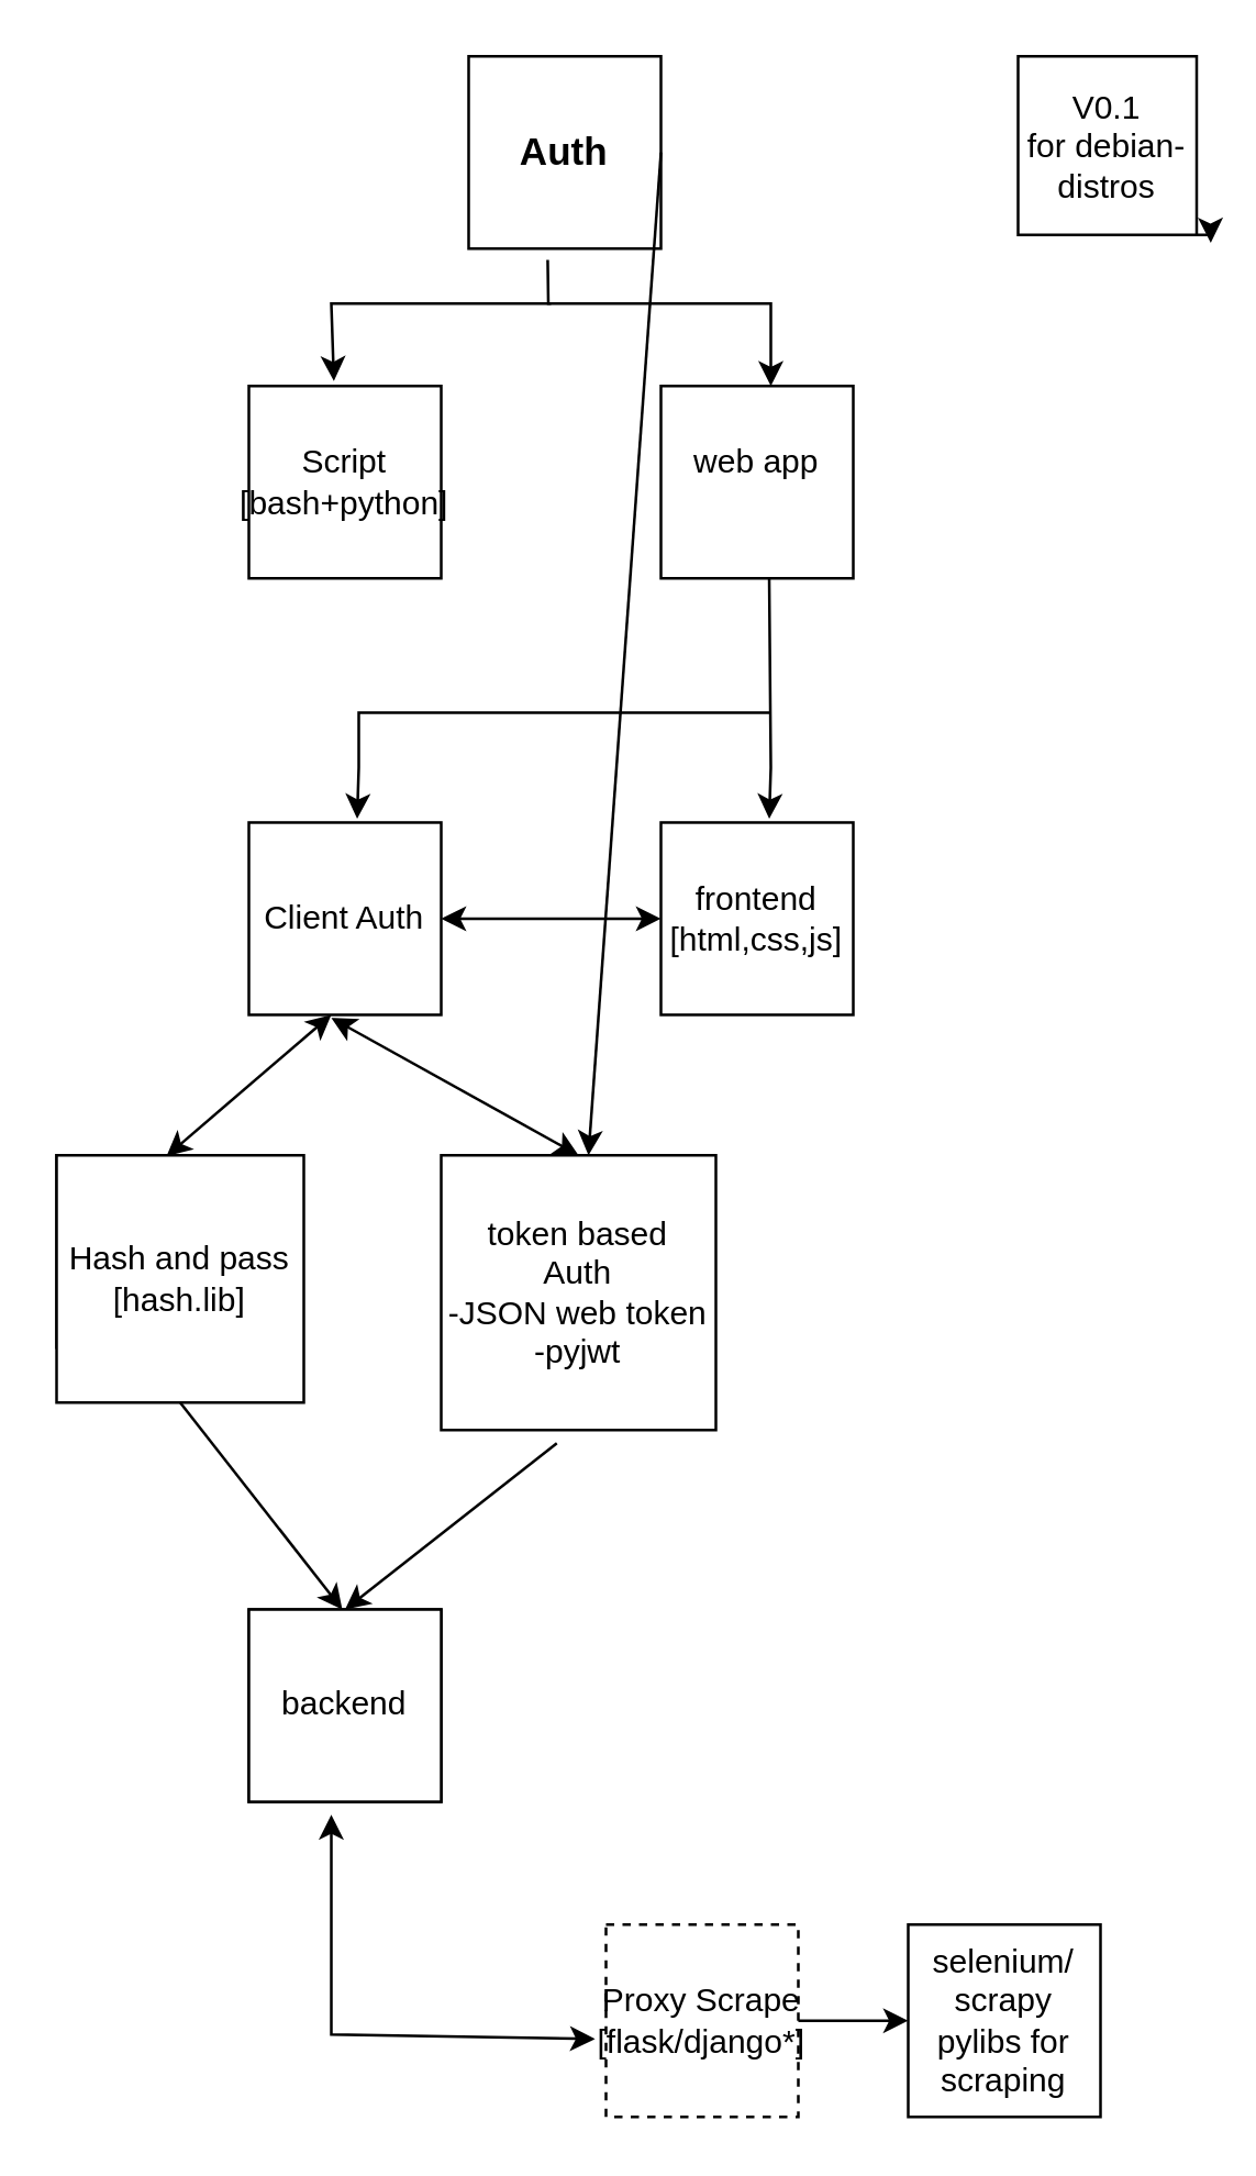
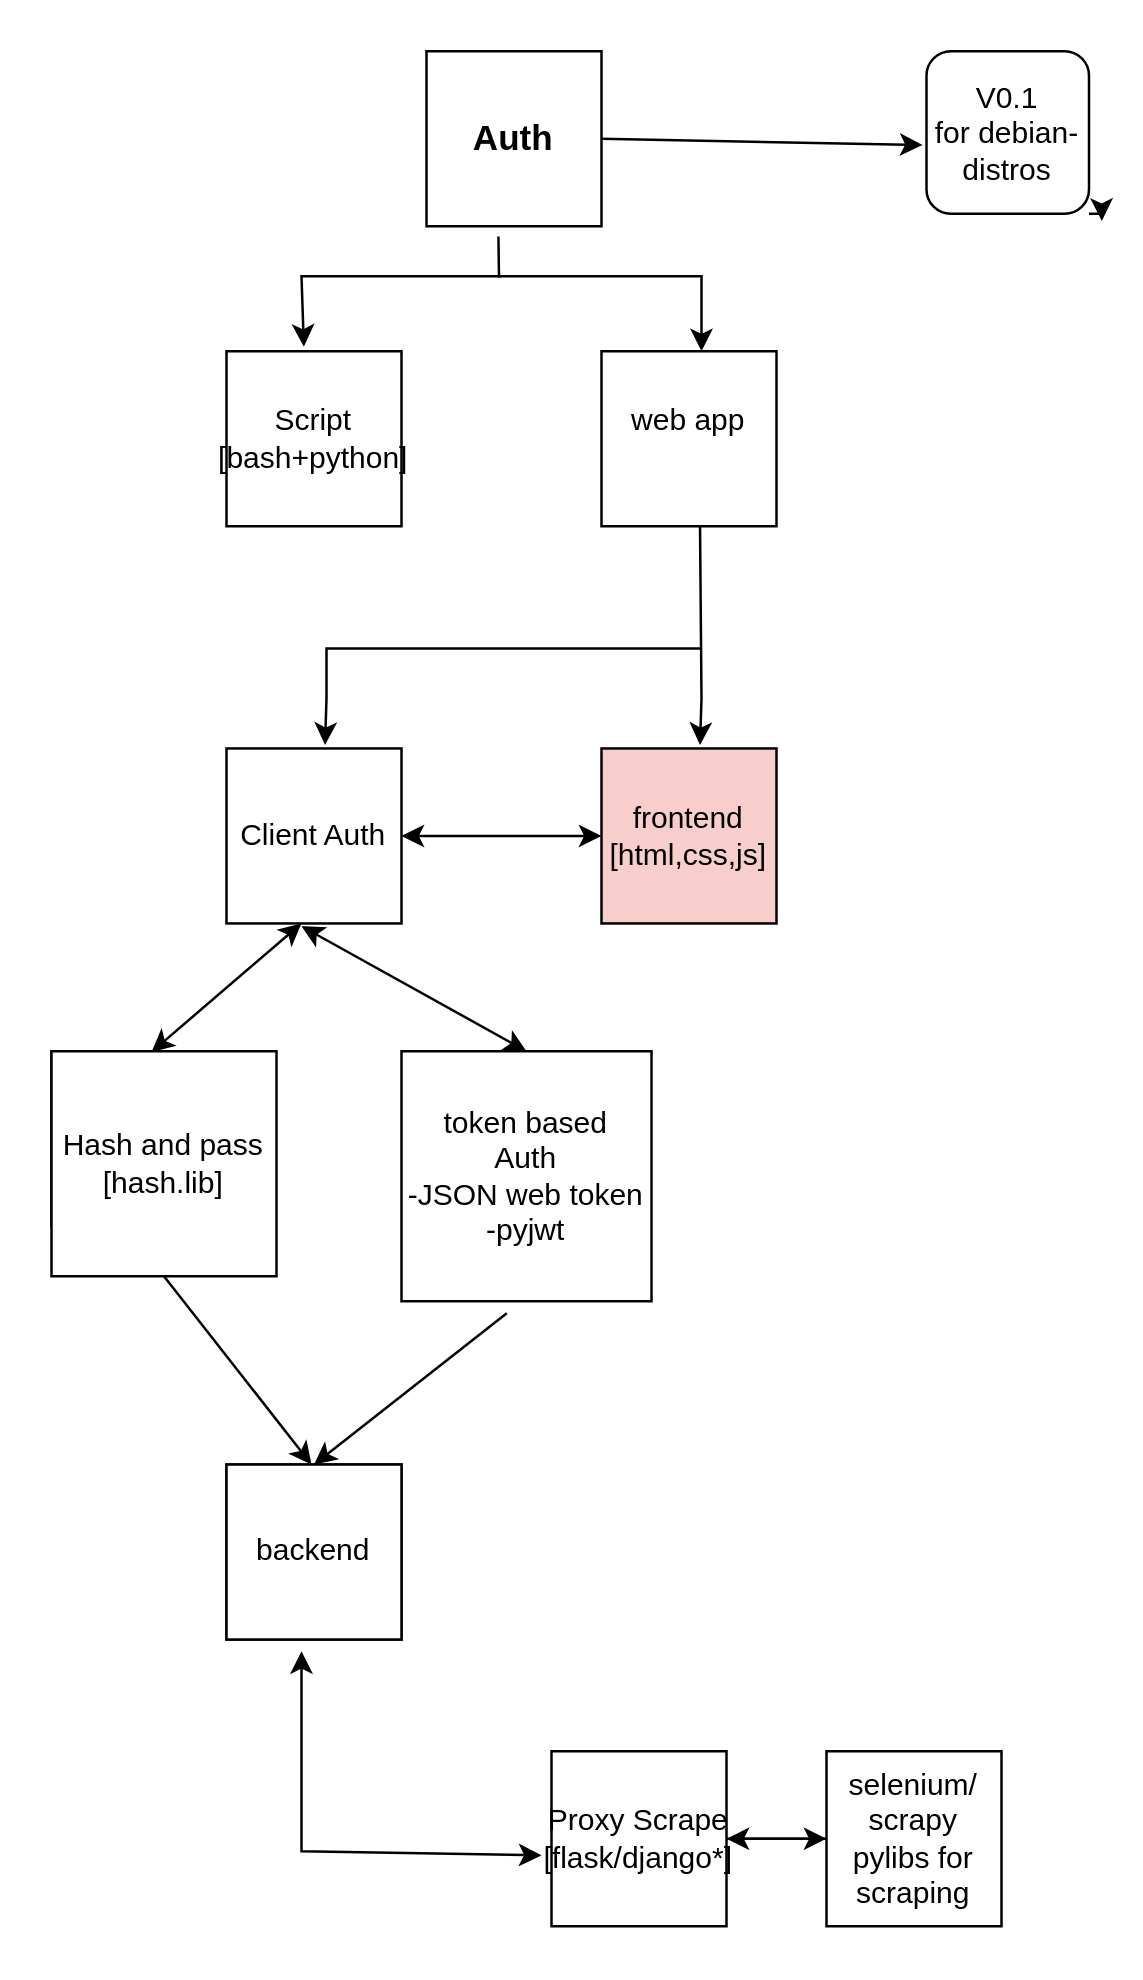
- <mxCell id="22" value="&lt;div&gt;V0.1&lt;/div&gt;&lt;div&gt;for debian-distros&lt;br&gt;&lt;/div&gt;" style="whiteSpace=wrap;html=1;aspect=fixed;" vertex="1" parent="1"><mxGeometry x="370" y="20" width="65" height="65" as="geometry" /></mxCell>
+ <mxCell id="22" value="&lt;div&gt;V0.1&lt;/div&gt;&lt;div&gt;for debian-distros&lt;br&gt;&lt;/div&gt;" style="whiteSpace=wrap;html=1;aspect=fixed;rounded=1;" vertex="1" parent="1"><mxGeometry x="370" y="20" width="65" height="65" as="geometry" /></mxCell>
- <mxCell id="21" value="" style="endArrow=classic;html=1;rounded=0;exitX=1;exitY=0.5;exitDx=0;exitDy=0;" edge="1" parent="1" source="2" target="17"><mxGeometry width="50" height="50" relative="1" as="geometry"><mxPoint x="250" y="240" as="sourcePoint" /><mxPoint x="410" y="60" as="targetPoint" /></mxGeometry></mxCell>
+ <mxCell id="21" value="" style="endArrow=classic;html=1;rounded=0;exitX=1;exitY=0.5;exitDx=0;exitDy=0;entryX=-0.024;entryY=0.577;entryDx=0;entryDy=0;entryPerimeter=0;" edge="1" parent="1" source="2" target="22"><mxGeometry width="50" height="50" relative="1" as="geometry"><mxPoint x="250" y="240" as="sourcePoint" /><mxPoint x="410" y="60" as="targetPoint" /></mxGeometry></mxCell>
- <mxCell id="8" value="&lt;div&gt;frontend&lt;/div&gt;&lt;div&gt;[html,css,js]&lt;br&gt;&lt;/div&gt;" style="whiteSpace=wrap;html=1;aspect=fixed;" parent="1" vertex="1"><mxGeometry x="240" y="298.88" width="70" height="70" as="geometry" /></mxCell>
+ <mxCell id="8" value="&lt;div&gt;frontend&lt;/div&gt;&lt;div&gt;[html,css,js]&lt;br&gt;&lt;/div&gt;" style="whiteSpace=wrap;html=1;aspect=fixed;fillColor=#f8cecc;" parent="1" vertex="1"><mxGeometry x="240" y="298.88" width="70" height="70" as="geometry" /></mxCell>
- <mxCell id="25" value="Proxy Scrape&lt;br&gt;[flask/django*]" style="whiteSpace=wrap;html=1;aspect=fixed;dashed=1;" vertex="1" parent="1"><mxGeometry x="220" y="700" width="70" height="70" as="geometry" /></mxCell>
+ <mxCell id="25" value="Proxy Scrape&lt;br&gt;[flask/django*]" style="whiteSpace=wrap;html=1;aspect=fixed;" vertex="1" parent="1"><mxGeometry x="220" y="700" width="70" height="70" as="geometry" /></mxCell>
+ <mxCell id="27" style="edgeStyle=orthogonalEdgeStyle;rounded=0;orthogonalLoop=1;jettySize=auto;html=1;entryX=1;entryY=0.5;entryDx=0;entryDy=0;" edge="1" parent="1" source="28" target="25"><mxGeometry relative="1" as="geometry" /></mxCell>
